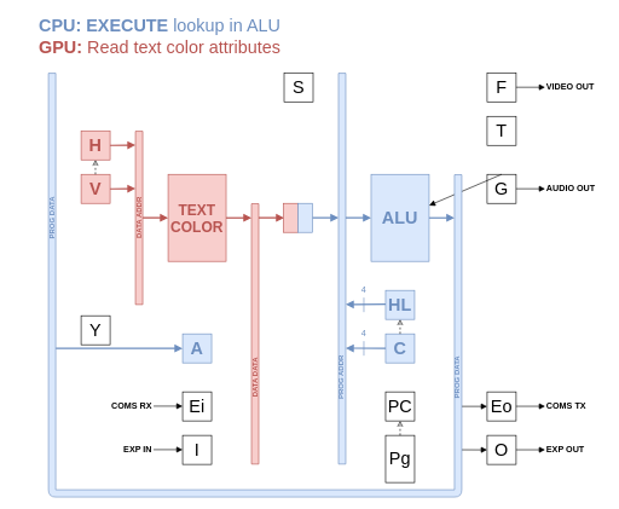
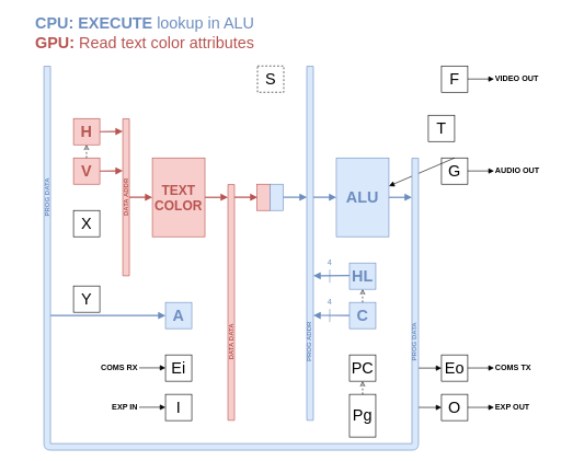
- <mxCell id="14" value="&lt;font style=&quot;font-size: 24px&quot;&gt;S&lt;/font&gt;" style="whiteSpace=wrap;html=1;aspect=fixed;" parent="1" vertex="1"><mxGeometry x="391" y="100" width="40" height="40" as="geometry" /></mxCell>
+ <mxCell id="14" value="&lt;font style=&quot;font-size: 24px&quot;&gt;S&lt;/font&gt;" style="whiteSpace=wrap;html=1;aspect=fixed;dashed=1;" parent="1" vertex="1"><mxGeometry x="391" y="100" width="40" height="40" as="geometry" /></mxCell>
- <mxCell id="33" value="&lt;font style=&quot;font-size: 24px&quot;&gt;T&lt;/font&gt;" style="whiteSpace=wrap;html=1;aspect=fixed;" parent="1" vertex="1"><mxGeometry x="671" y="160" width="40" height="40" as="geometry" /></mxCell>
+ <mxCell id="33" value="&lt;font style=&quot;font-size: 24px&quot;&gt;T&lt;/font&gt;" style="whiteSpace=wrap;html=1;aspect=fixed;" parent="1" vertex="1"><mxGeometry x="651" y="175" width="40" height="40" as="geometry" /></mxCell>
+ <mxCell id="5" value="&lt;font style=&quot;font-size: 24px&quot;&gt;X&lt;/font&gt;" style="whiteSpace=wrap;html=1;aspect=fixed;" parent="1" vertex="1"><mxGeometry x="111" y="320" width="40" height="40" as="geometry" /></mxCell>
